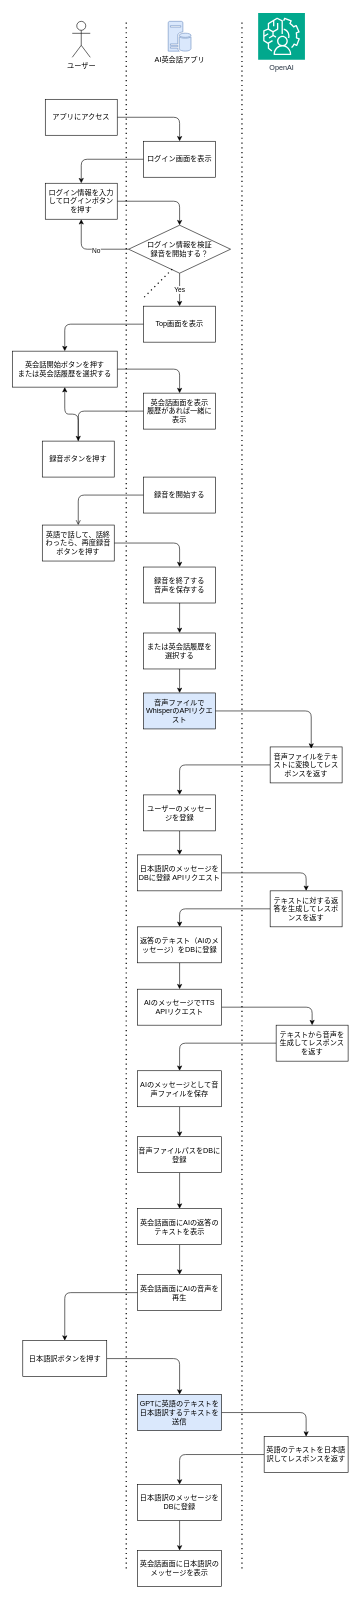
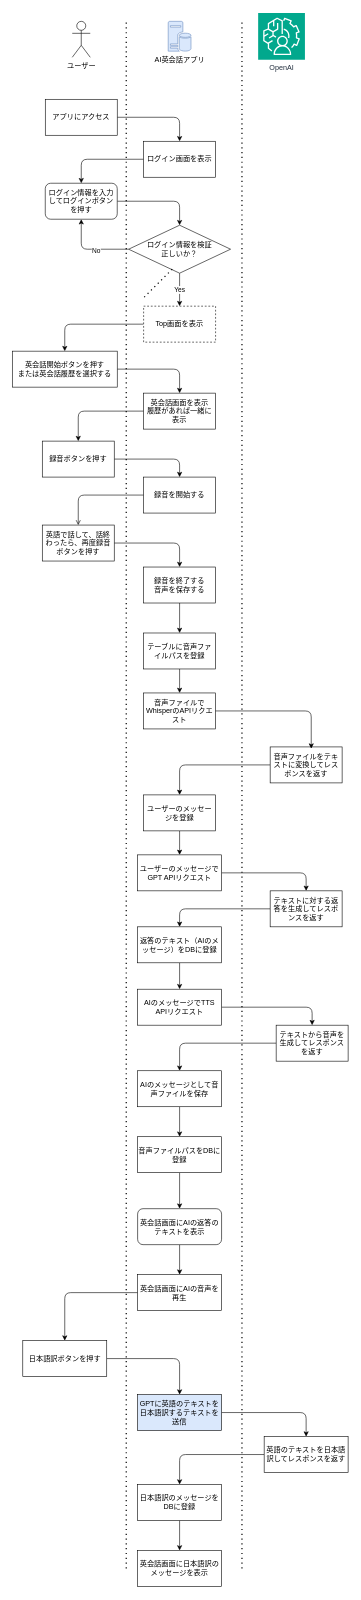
- <mxCell id="10" value="ログイン情報を入力してログインボタンを押す" style="rounded=0;whiteSpace=wrap;html=1;" parent="1" vertex="1"><mxGeometry x="75" y="304" width="120" height="60" as="geometry" /></mxCell>
+ <mxCell id="10" value="ログイン情報を入力してログインボタンを押す" style="whiteSpace=wrap;html=1;rounded=1;" parent="1" vertex="1"><mxGeometry x="75" y="304" width="120" height="60" as="geometry" /></mxCell>
- <mxCell id="14" value="ログイン情報を検証&lt;br&gt;録音を開始する？" style="rhombus;whiteSpace=wrap;html=1;" parent="1" vertex="1"><mxGeometry x="214" y="374" width="170" height="80" as="geometry" /></mxCell>
+ <mxCell id="14" value="ログイン情報を検証&lt;br&gt;正しいか？" style="rhombus;whiteSpace=wrap;html=1;" parent="1" vertex="1"><mxGeometry x="214" y="374" width="170" height="80" as="geometry" /></mxCell>
- <mxCell id="16" value="Top画面を表示" style="rounded=0;whiteSpace=wrap;html=1;" parent="1" vertex="1"><mxGeometry x="239" y="509" width="120" height="60" as="geometry" /></mxCell>
+ <mxCell id="16" value="Top画面を表示" style="rounded=0;whiteSpace=wrap;html=1;dashed=1;" parent="1" vertex="1"><mxGeometry x="239" y="509" width="120" height="60" as="geometry" /></mxCell>
- <mxCell id="24" style="edgeStyle=orthogonalEdgeStyle;html=1;" parent="1" source="25" target="21" edge="1"><mxGeometry relative="1" as="geometry" /></mxCell>
+ <mxCell id="24" style="edgeStyle=orthogonalEdgeStyle;html=1;entryX=0.5;entryY=0;entryDx=0;entryDy=0;" parent="1" source="25" target="27" edge="1"><mxGeometry relative="1" as="geometry" /></mxCell>
- <mxCell id="33" value="または英会話履歴を選択する" style="rounded=0;whiteSpace=wrap;html=1;" parent="1" vertex="1"><mxGeometry x="239" y="1054" width="120" height="60" as="geometry" /></mxCell>
+ <mxCell id="33" value="テーブルに音声ファイルパスを登録" style="rounded=0;whiteSpace=wrap;html=1;" parent="1" vertex="1"><mxGeometry x="239" y="1054" width="120" height="60" as="geometry" /></mxCell>
- <mxCell id="34" value="音声ファイルでWhisperのAPIリクエスト" style="rounded=0;whiteSpace=wrap;html=1;fillColor=#dae8fc;" parent="1" vertex="1"><mxGeometry x="239" y="1154" width="120" height="60" as="geometry" /></mxCell>
+ <mxCell id="34" value="音声ファイルでWhisperのAPIリクエスト" style="rounded=0;whiteSpace=wrap;html=1;" parent="1" vertex="1"><mxGeometry x="239" y="1154" width="120" height="60" as="geometry" /></mxCell>
- <mxCell id="41" value="日本語訳のメッセージをDBに登録 APIリクエスト" style="rounded=0;whiteSpace=wrap;html=1;" parent="1" vertex="1"><mxGeometry x="229" y="1424" width="140" height="60" as="geometry" /></mxCell>
+ <mxCell id="41" value="ユーザーのメッセージでGPT APIリクエスト" style="rounded=0;whiteSpace=wrap;html=1;" parent="1" vertex="1"><mxGeometry x="229" y="1424" width="140" height="60" as="geometry" /></mxCell>
- <mxCell id="55" value="英会話画面にAIの返答のテキストを表示" style="rounded=0;whiteSpace=wrap;html=1;" parent="1" vertex="1"><mxGeometry x="229" y="2014" width="140" height="60" as="geometry" /></mxCell>
+ <mxCell id="55" value="英会話画面にAIの返答のテキストを表示" style="whiteSpace=wrap;html=1;rounded=1;" parent="1" vertex="1"><mxGeometry x="229" y="2014" width="140" height="60" as="geometry" /></mxCell>
